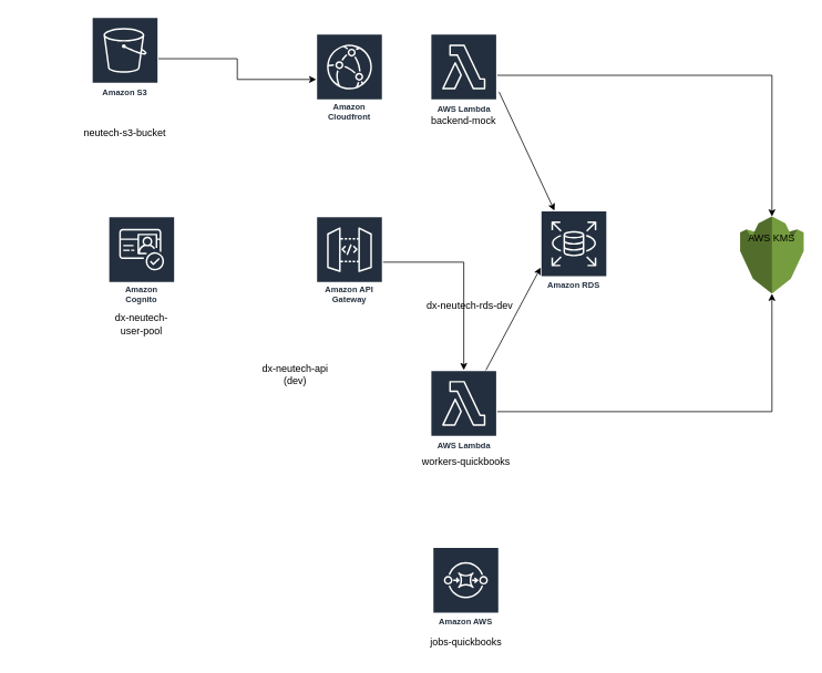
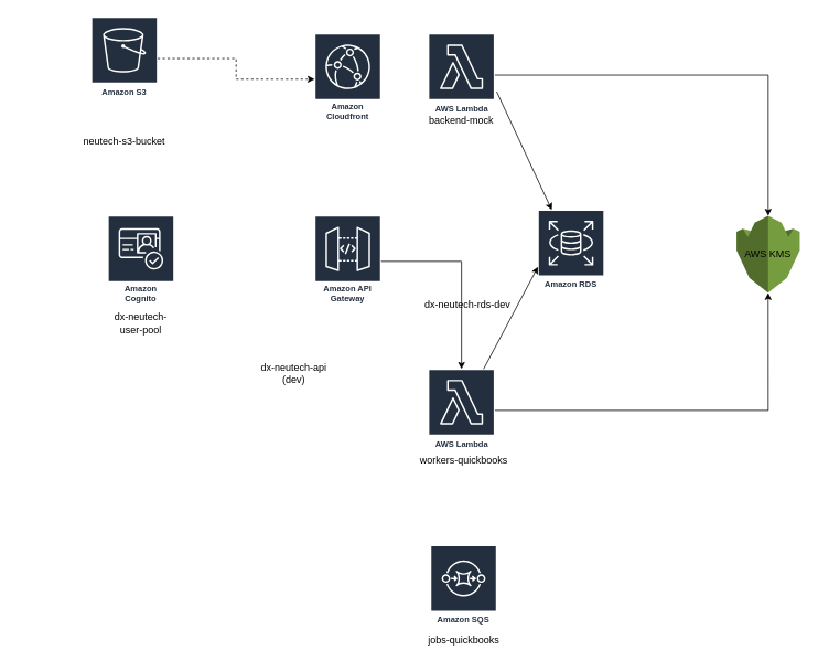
- <mxCell id="19" style="edgeStyle=orthogonalEdgeStyle;rounded=0;orthogonalLoop=1;jettySize=auto;html=1;" edge="1" parent="1" source="20" target="21"><mxGeometry relative="1" as="geometry" /></mxCell>
+ <mxCell id="19" style="edgeStyle=orthogonalEdgeStyle;rounded=0;orthogonalLoop=1;jettySize=auto;html=1;dashed=1;" edge="1" parent="1" source="20" target="21"><mxGeometry relative="1" as="geometry" /></mxCell>
- <mxCell id="23" value="neutech-s3-bucket" style="text;html=1;strokeColor=none;fillColor=none;align=center;verticalAlign=middle;whiteSpace=wrap;rounded=0;" vertex="1" parent="1"><mxGeometry x="95" y="145" width="110" height="30" as="geometry" /></mxCell>
+ <mxCell id="23" value="neutech-s3-bucket" style="text;html=1;strokeColor=none;fillColor=none;align=center;verticalAlign=middle;whiteSpace=wrap;rounded=0;" vertex="1" parent="1"><mxGeometry x="95" y="155" width="110" height="30" as="geometry" /></mxCell>
- <mxCell id="11" value="AWS KMS" style="text;html=1;strokeColor=none;fillColor=none;align=center;verticalAlign=middle;whiteSpace=wrap;rounded=0;" vertex="1" parent="1"><mxGeometry x="898.25" y="271.5" width="60" height="30" as="geometry" /></mxCell>
+ <mxCell id="11" value="AWS KMS" style="text;html=1;strokeColor=none;fillColor=none;align=center;verticalAlign=middle;whiteSpace=wrap;rounded=0;" vertex="1" parent="1"><mxGeometry x="898.25" y="291.5" width="60" height="30" as="geometry" /></mxCell>
- <mxCell id="7" value="Amazon AWS" style="sketch=0;outlineConnect=0;fontColor=#232F3E;gradientColor=none;strokeColor=#ffffff;fillColor=#232F3E;dashed=0;verticalLabelPosition=middle;verticalAlign=bottom;align=center;html=1;whiteSpace=wrap;fontSize=10;fontStyle=1;spacing=3;shape=mxgraph.aws4.productIcon;prIcon=mxgraph.aws4.sqs;" vertex="1" parent="1"><mxGeometry x="520" y="658" width="80" height="100" as="geometry" /></mxCell>
+ <mxCell id="7" value="Amazon SQS" style="sketch=0;outlineConnect=0;fontColor=#232F3E;gradientColor=none;strokeColor=#ffffff;fillColor=#232F3E;dashed=0;verticalLabelPosition=middle;verticalAlign=bottom;align=center;html=1;whiteSpace=wrap;fontSize=10;fontStyle=1;spacing=3;shape=mxgraph.aws4.productIcon;prIcon=mxgraph.aws4.sqs;" vertex="1" parent="1"><mxGeometry x="520" y="658" width="80" height="100" as="geometry" /></mxCell>
